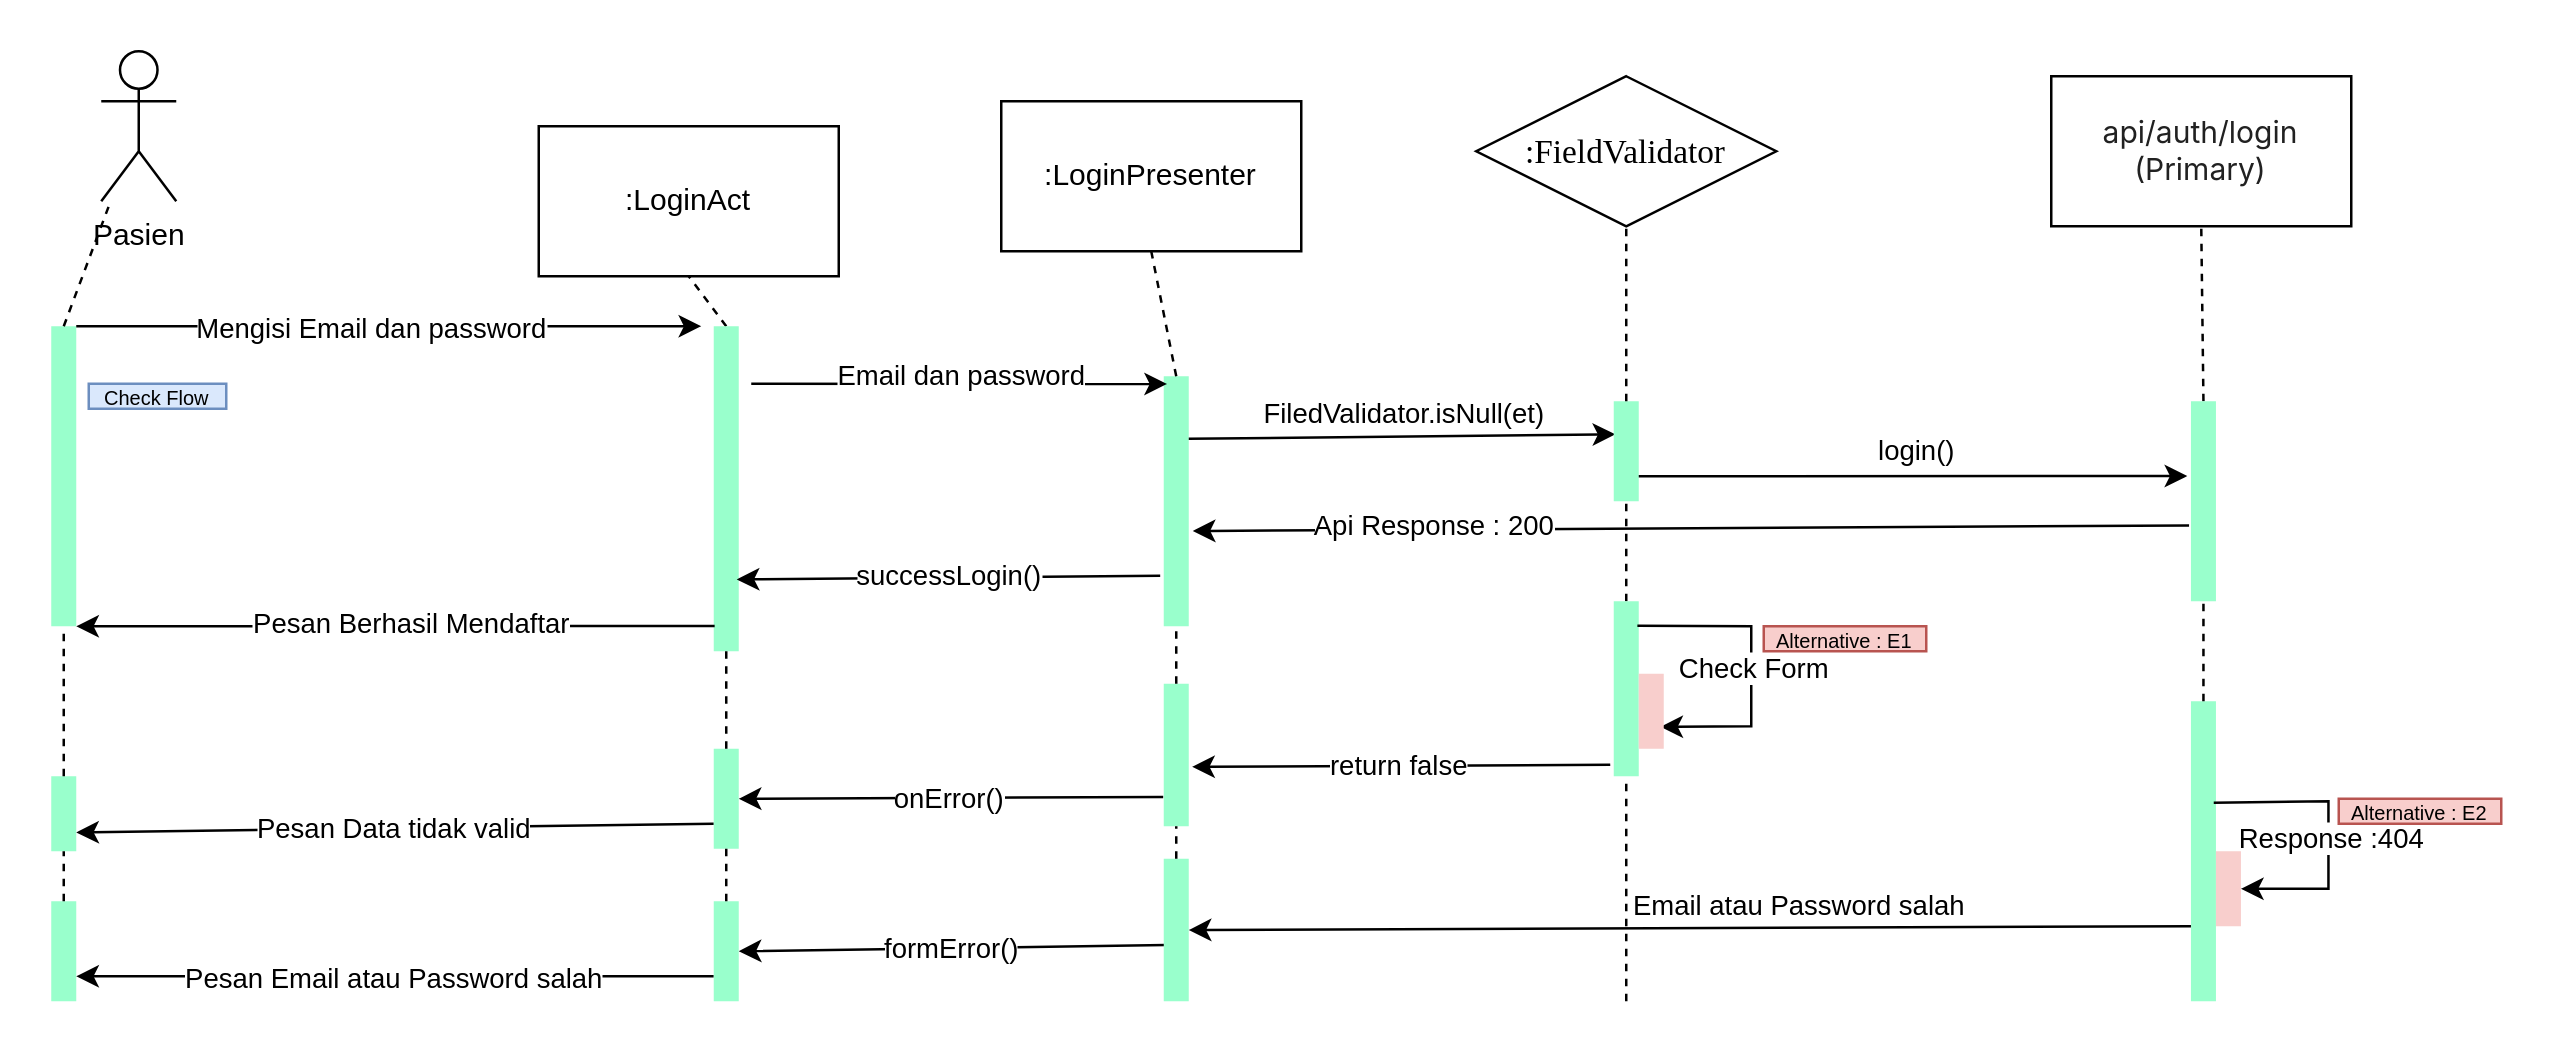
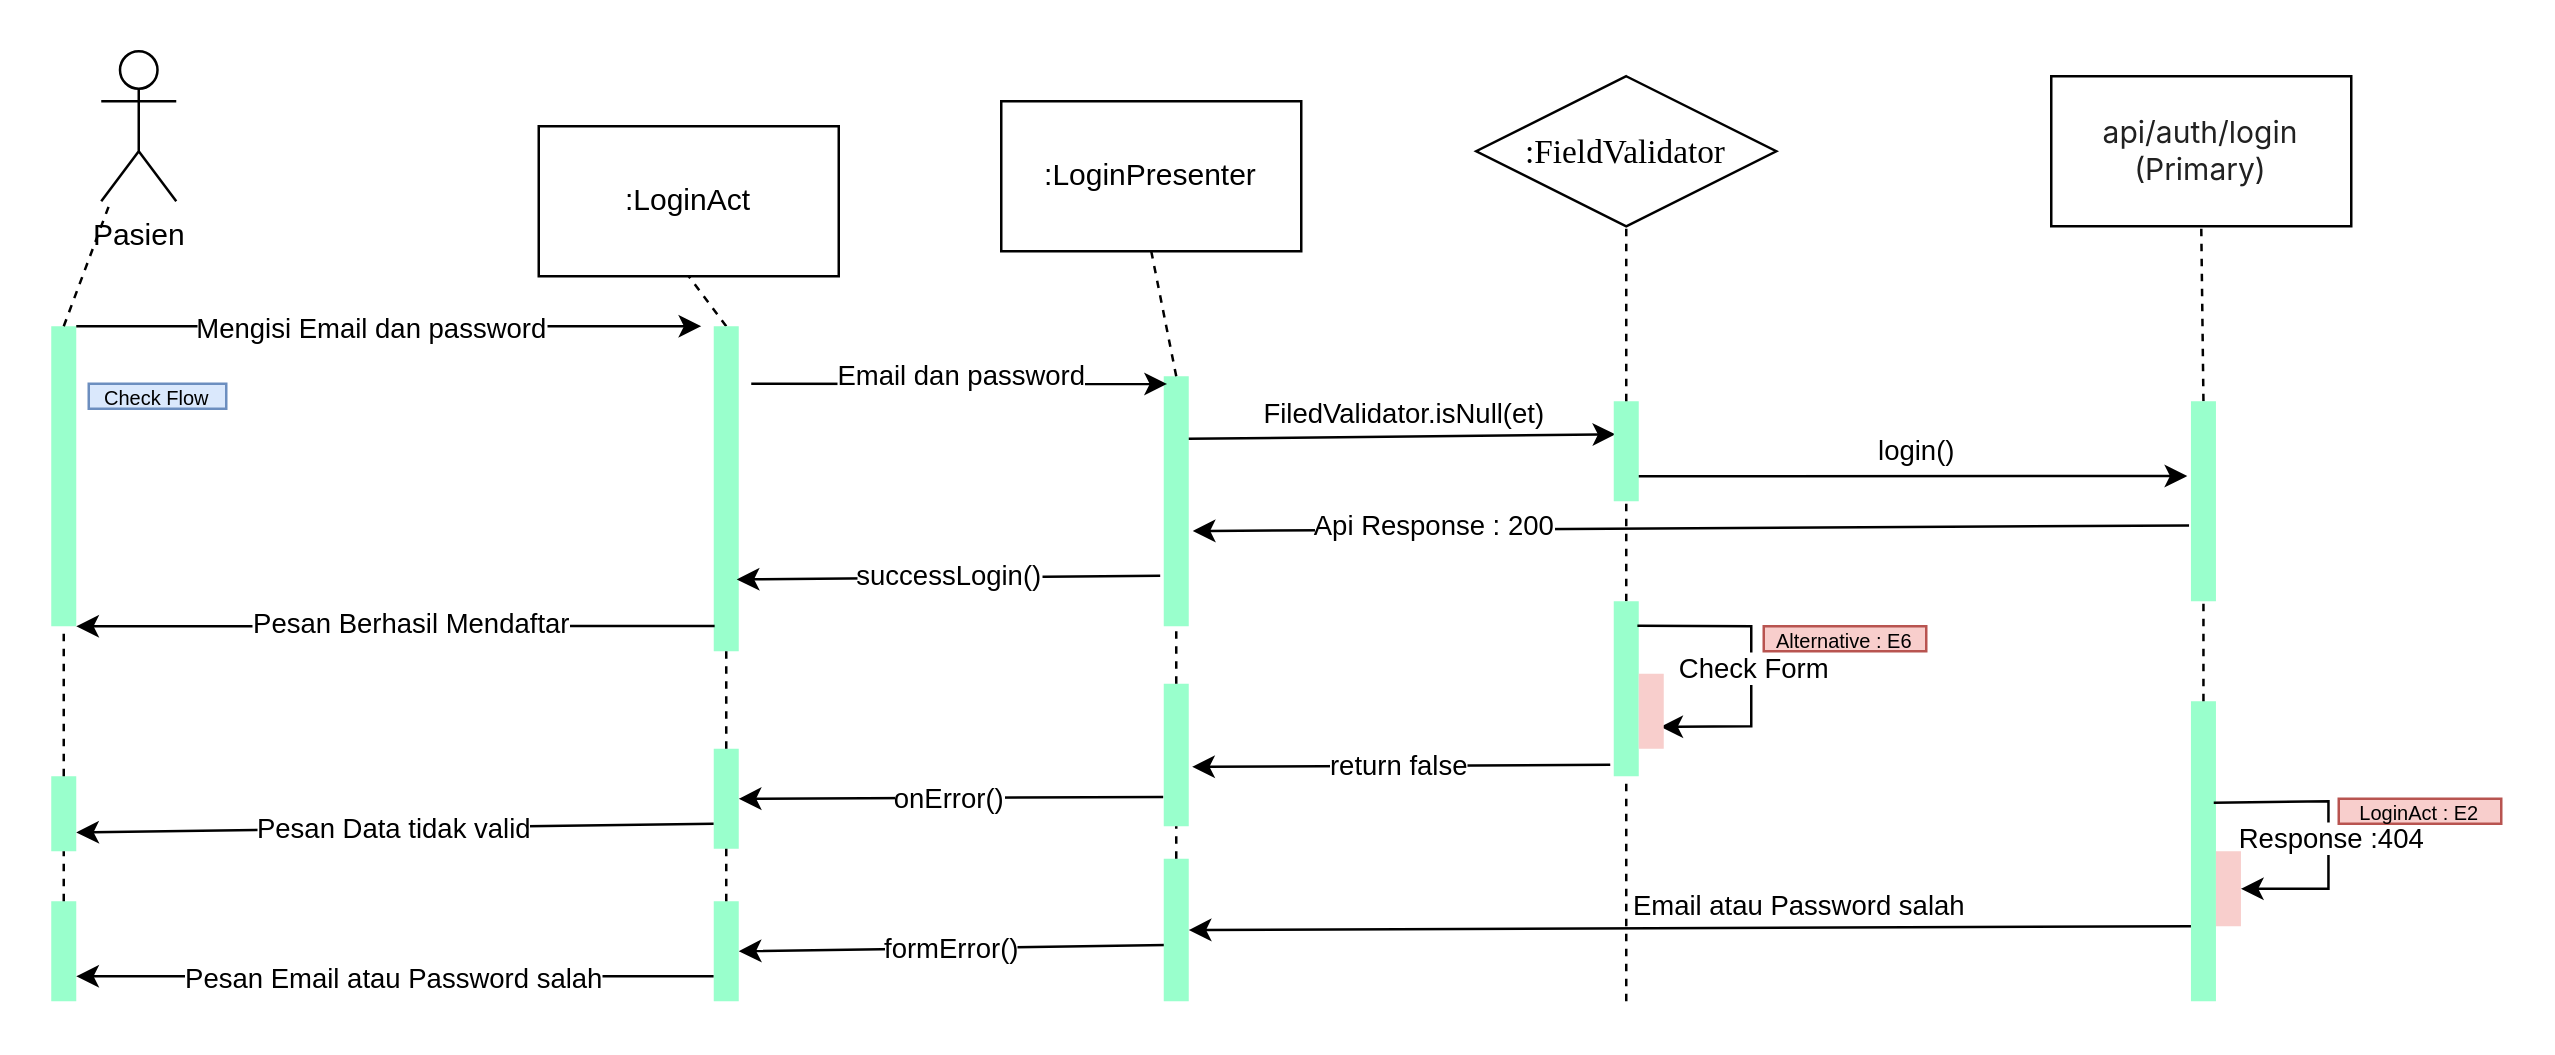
- <mxCell id="41" value="&lt;font style=&quot;font-size: 8px;&quot;&gt;Alternative : E1&lt;/font&gt;" style="text;html=1;strokeColor=#b85450;fillColor=#f8cecc;align=center;verticalAlign=middle;whiteSpace=wrap;rounded=0;" parent="1" vertex="1"><mxGeometry x="705" y="250" width="65" height="10" as="geometry" /></mxCell>
+ <mxCell id="41" value="&lt;font style=&quot;font-size: 8px;&quot;&gt;Alternative : E6&lt;/font&gt;" style="text;html=1;strokeColor=#b85450;fillColor=#f8cecc;align=center;verticalAlign=middle;whiteSpace=wrap;rounded=0;" parent="1" vertex="1"><mxGeometry x="705" y="250" width="65" height="10" as="geometry" /></mxCell>
- <mxCell id="54" value="&lt;font style=&quot;font-size: 8px;&quot;&gt;Alternative : E2&lt;/font&gt;" style="text;html=1;strokeColor=#b85450;fillColor=#f8cecc;align=center;verticalAlign=middle;whiteSpace=wrap;rounded=0;" parent="1" vertex="1"><mxGeometry x="935" y="319" width="65" height="10" as="geometry" /></mxCell>
+ <mxCell id="54" value="&lt;font style=&quot;font-size: 8px;&quot;&gt;LoginAct : E2&lt;/font&gt;" style="text;html=1;strokeColor=#b85450;fillColor=#f8cecc;align=center;verticalAlign=middle;whiteSpace=wrap;rounded=0;" parent="1" vertex="1"><mxGeometry x="935" y="319" width="65" height="10" as="geometry" /></mxCell>
